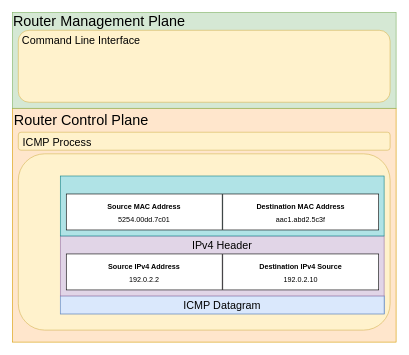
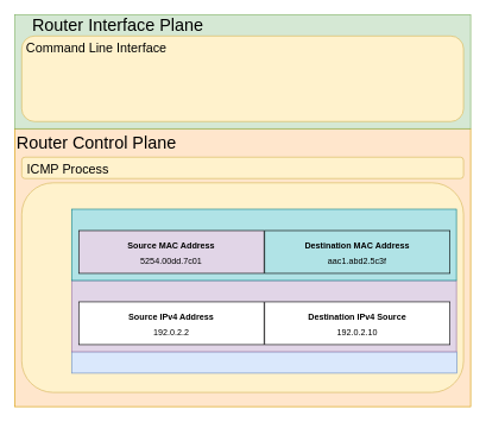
- <mxCell id="7" value="&lt;font style=&quot;font-size: 24px&quot;&gt;Router Management Plane&lt;/font&gt;" style="text;html=1;strokeColor=none;fillColor=none;align=center;verticalAlign=middle;whiteSpace=wrap;rounded=0;" parent="1" vertex="1"><mxGeometry x="20" y="20" width="290" height="30" as="geometry" /></mxCell>
+ <mxCell id="7" value="&lt;font style=&quot;font-size: 24px&quot;&gt;Router Interface Plane&lt;/font&gt;" style="text;html=1;strokeColor=none;fillColor=none;align=center;verticalAlign=middle;whiteSpace=wrap;rounded=0;" parent="1" vertex="1"><mxGeometry x="20" y="20" width="290" height="30" as="geometry" /></mxCell>
- <mxCell id="19" value="&lt;font style=&quot;font-size: 12px&quot;&gt;&lt;b&gt;Source MAC Address&lt;/b&gt;&lt;br&gt;5254.00dd.7c01&lt;br&gt;&lt;/font&gt;" style="rounded=0;whiteSpace=wrap;html=1;fontSize=18;" parent="1" vertex="1"><mxGeometry x="110" y="323" width="260" height="60" as="geometry" /></mxCell>
+ <mxCell id="19" value="&lt;font style=&quot;font-size: 12px&quot;&gt;&lt;b&gt;Source MAC Address&lt;/b&gt;&lt;br&gt;5254.00dd.7c01&lt;br&gt;&lt;/font&gt;" style="rounded=0;whiteSpace=wrap;html=1;fontSize=18;fillColor=#e1d5e7;" parent="1" vertex="1"><mxGeometry x="110" y="323" width="260" height="60" as="geometry" /></mxCell>
- <mxCell id="20" value="&lt;font style=&quot;font-size: 12px&quot;&gt;&lt;b&gt;Destination MAC Address&lt;/b&gt;&lt;br&gt;aac1.abd2.5c3f&lt;br&gt;&lt;/font&gt;" style="rounded=0;whiteSpace=wrap;html=1;fontSize=18;" parent="1" vertex="1"><mxGeometry x="371" y="323" width="260" height="60" as="geometry" /></mxCell>
+ <mxCell id="20" value="&lt;font style=&quot;font-size: 12px&quot;&gt;&lt;b&gt;Destination MAC Address&lt;/b&gt;&lt;br&gt;aac1.abd2.5c3f&lt;br&gt;&lt;/font&gt;" style="rounded=0;whiteSpace=wrap;html=1;fontSize=18;fillColor=#b0e3e6;" parent="1" vertex="1"><mxGeometry x="371" y="323" width="260" height="60" as="geometry" /></mxCell>
- <mxCell id="16" value="&lt;font style=&quot;font-size: 18px&quot;&gt;IPv4 Header&lt;/font&gt;" style="text;html=1;strokeColor=none;fillColor=none;align=center;verticalAlign=middle;whiteSpace=wrap;rounded=0;fontSize=24;" parent="1" vertex="1"><mxGeometry x="100" y="393" width="540" height="30" as="geometry" /></mxCell>
- <mxCell id="13" value="&lt;font style=&quot;font-size: 18px&quot;&gt;ICMP Datagram&lt;/font&gt;" style="text;html=1;strokeColor=#6c8ebf;fillColor=#dae8fc;align=center;verticalAlign=middle;whiteSpace=wrap;rounded=0;fontSize=24;" parent="1" vertex="1"><mxGeometry x="100" y="493" width="540" height="30" as="geometry" /></mxCell>
